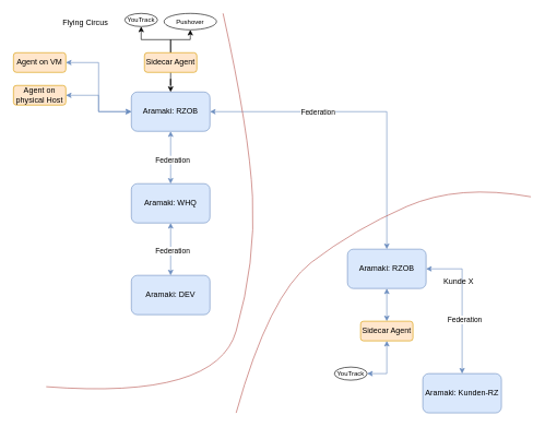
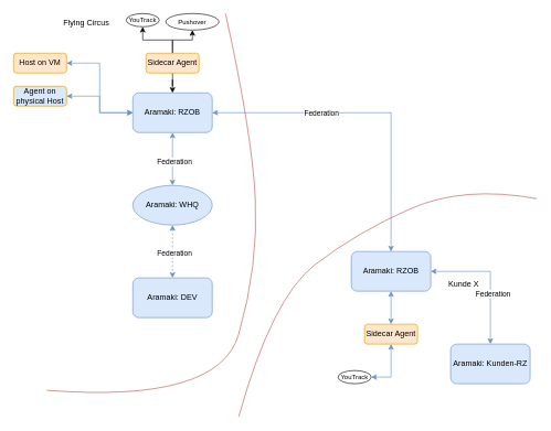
- <mxCell id="21" value="Agent on VM" style="rounded=1;whiteSpace=wrap;html=1;fillColor=#ffe6cc;strokeColor=#d79b00;" vertex="1" parent="1"><mxGeometry x="20" y="80" width="80" height="30" as="geometry" /></mxCell>
+ <mxCell id="21" value="Host on VM" style="rounded=1;whiteSpace=wrap;html=1;fillColor=#ffe6cc;strokeColor=#d79b00;" vertex="1" parent="1"><mxGeometry x="20" y="80" width="80" height="30" as="geometry" /></mxCell>
- <mxCell id="23" value="Agent on physical Host" style="rounded=1;whiteSpace=wrap;html=1;fillColor=#ffe6cc;strokeColor=#d79b00;" vertex="1" parent="1"><mxGeometry x="20" y="130" width="80" height="30" as="geometry" /></mxCell>
+ <mxCell id="23" value="Agent on physical Host" style="rounded=1;whiteSpace=wrap;html=1;fillColor=#dae8fc;strokeColor=#d79b00;" vertex="1" parent="1"><mxGeometry x="20" y="130" width="80" height="30" as="geometry" /></mxCell>
- <mxCell id="9" value="Aramaki: WHQ" style="rounded=1;whiteSpace=wrap;html=1;fillColor=#dae8fc;strokeColor=#6c8ebf;" vertex="1" parent="1"><mxGeometry x="200" y="280" width="120" height="60" as="geometry" /></mxCell>
+ <mxCell id="9" value="Aramaki: WHQ" style="ellipse;whiteSpace=wrap;html=1;fillColor=#dae8fc;strokeColor=#6c8ebf;" vertex="1" parent="1"><mxGeometry x="200" y="280" width="120" height="60" as="geometry" /></mxCell>
- <mxCell id="7" style="edgeStyle=orthogonalEdgeStyle;rounded=0;orthogonalLoop=1;jettySize=auto;html=1;exitX=0.5;exitY=1;exitDx=0;exitDy=0;entryX=0.5;entryY=0;entryDx=0;entryDy=0;startArrow=classic;startFill=1;fillColor=#dae8fc;strokeColor=#6c8ebf;" edge="1" parent="1" source="9" target="10"><mxGeometry relative="1" as="geometry" /></mxCell>
+ <mxCell id="7" style="edgeStyle=orthogonalEdgeStyle;rounded=0;orthogonalLoop=1;jettySize=auto;html=1;exitX=0.5;exitY=1;exitDx=0;exitDy=0;entryX=0.5;entryY=0;entryDx=0;entryDy=0;startArrow=classic;startFill=1;fillColor=#dae8fc;strokeColor=#6c8ebf;dashed=1;" edge="1" parent="1" source="9" target="10"><mxGeometry relative="1" as="geometry" /></mxCell>
- <mxCell id="19" value="Aramaki: Kunden-RZ" style="rounded=1;whiteSpace=wrap;html=1;fillColor=#dae8fc;strokeColor=#6c8ebf;" vertex="1" parent="1"><mxGeometry x="645" y="570" width="120" height="60" as="geometry" /></mxCell>
+ <mxCell id="19" value="Aramaki: Kunden-RZ" style="rounded=1;whiteSpace=wrap;html=1;fillColor=#dae8fc;strokeColor=#6c8ebf;" vertex="1" parent="1"><mxGeometry x="680" y="520" width="120" height="60" as="geometry" /></mxCell>
